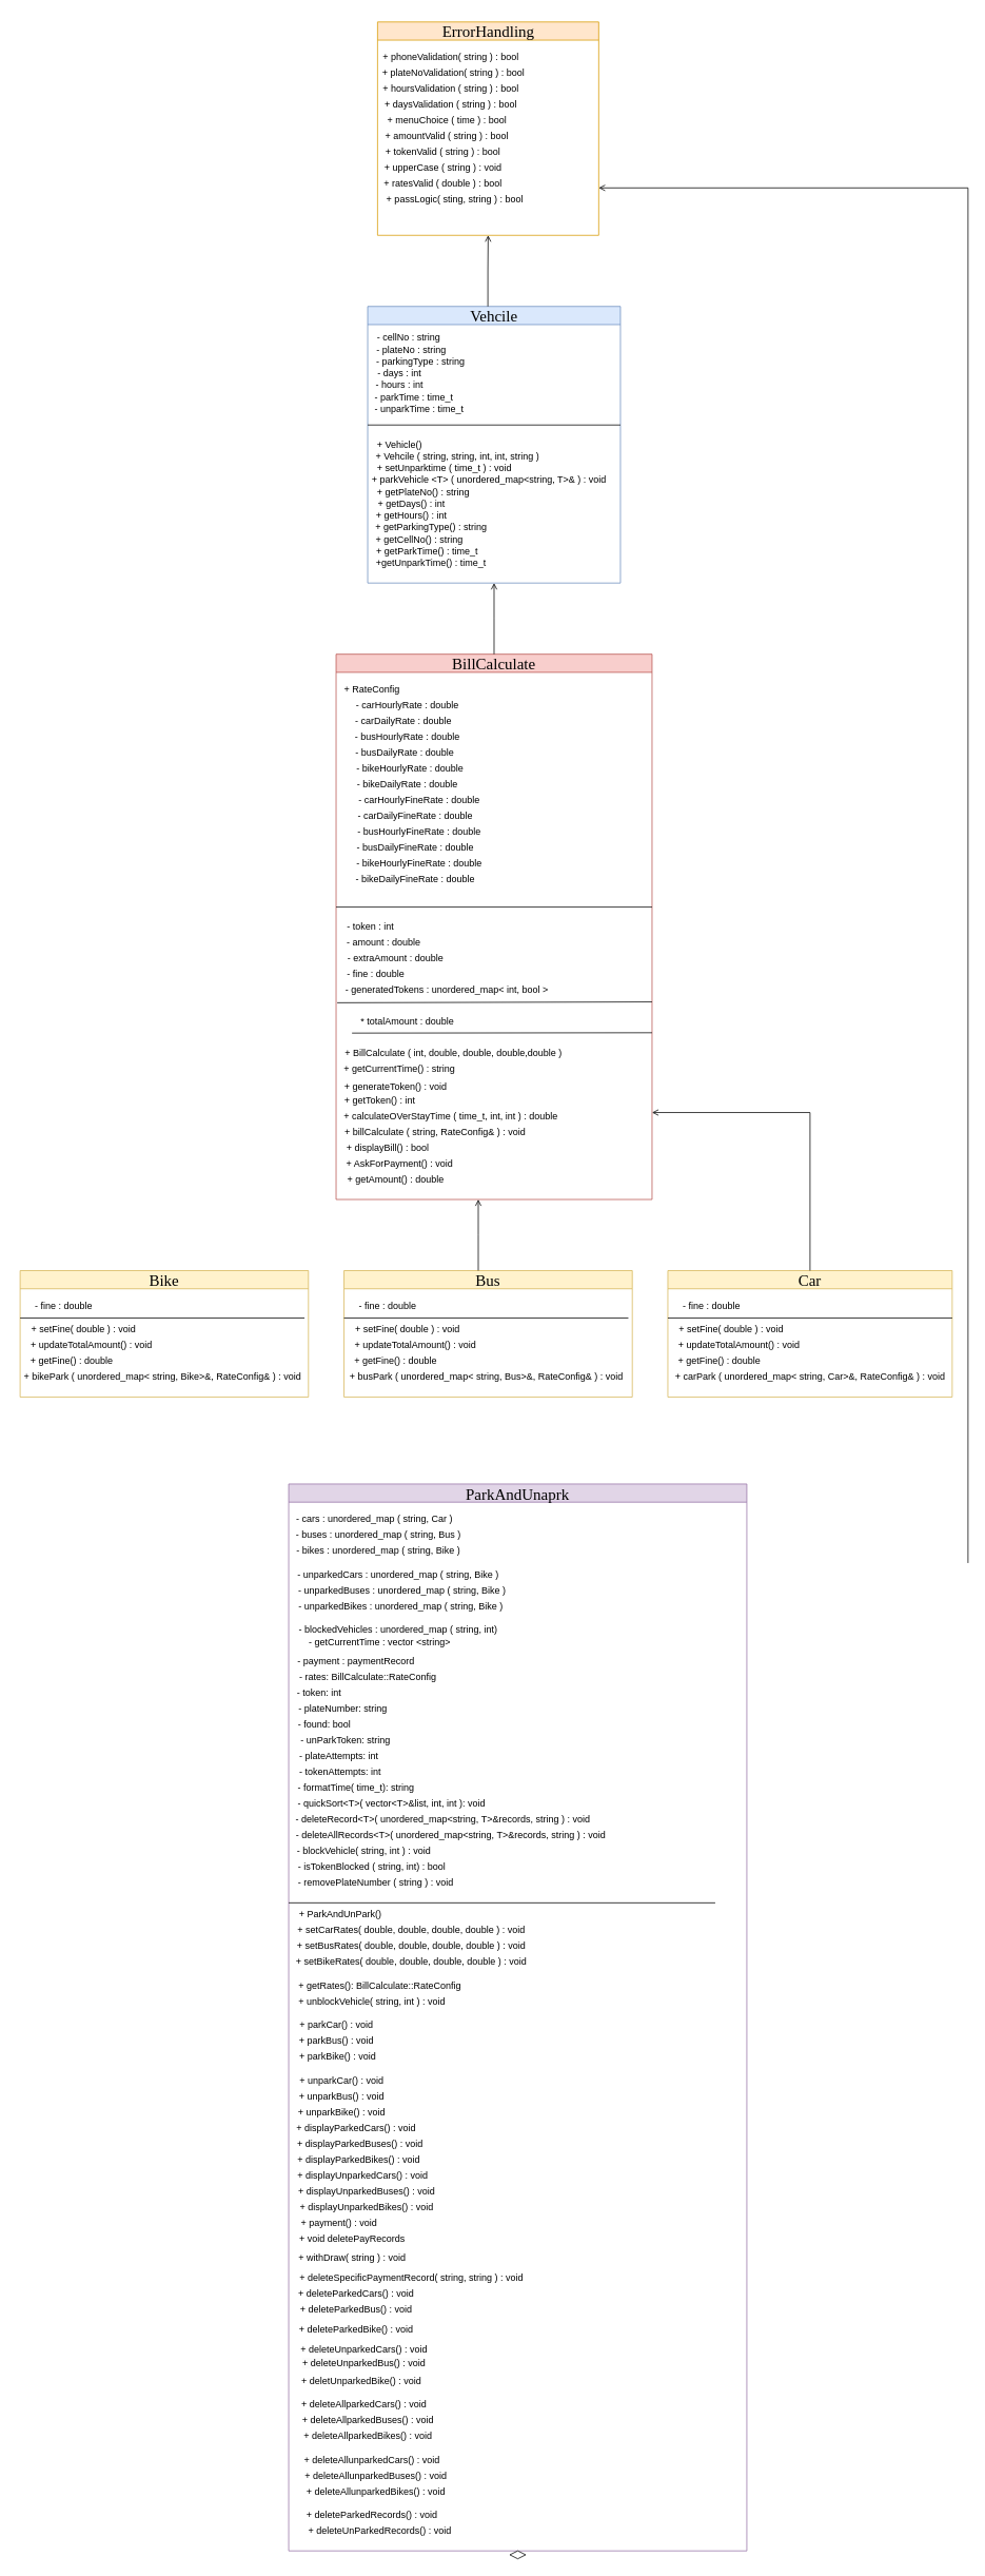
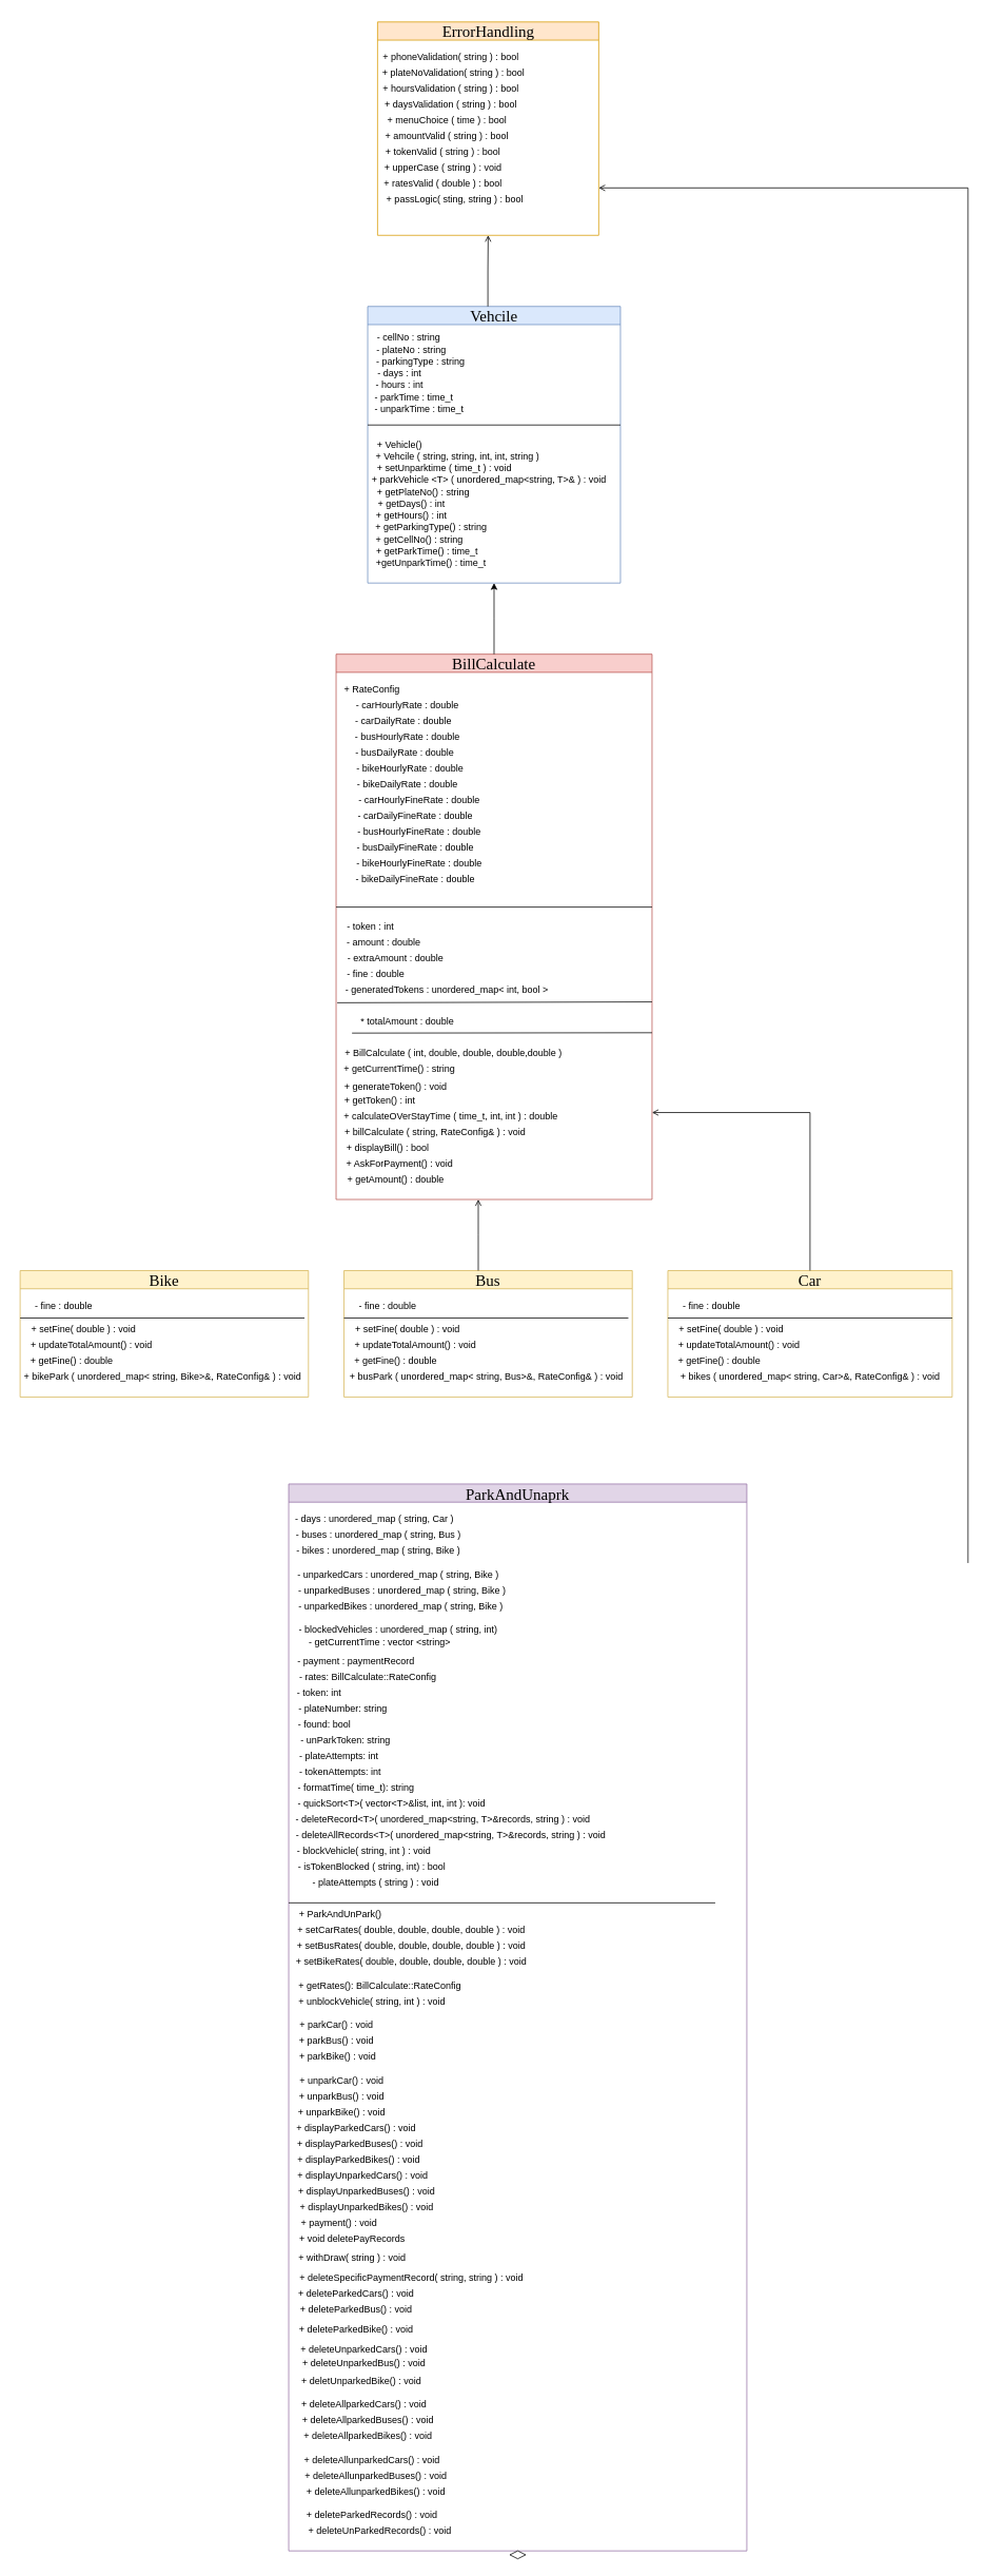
- <mxCell id="54" value="" style="endArrow=open;shadow=0;strokeWidth=1;rounded=0;endFill=1;edgeStyle=elbowEdgeStyle;elbow=vertical;entryX=0.5;entryY=1;entryDx=0;entryDy=0;" edge="1" parent="1" source="22" target="2"><mxGeometry x="0.5" y="41" relative="1" as="geometry"><mxPoint x="595" y="760.003" as="sourcePoint" /><mxPoint x="858" y="760.003" as="targetPoint" /><mxPoint x="-40" y="32" as="offset" /></mxGeometry></mxCell>
+ <mxCell id="54" value="" style="endArrow=classic;shadow=0;strokeWidth=1;rounded=0;endFill=1;edgeStyle=elbowEdgeStyle;elbow=vertical;entryX=0.5;entryY=1;entryDx=0;entryDy=0;" edge="1" parent="1" source="22" target="2"><mxGeometry x="0.5" y="41" relative="1" as="geometry"><mxPoint x="595" y="760.003" as="sourcePoint" /><mxPoint x="858" y="760.003" as="targetPoint" /><mxPoint x="-40" y="32" as="offset" /></mxGeometry></mxCell>
- <mxCell id="63" value="+ carPark ( unordered_map&amp;lt; string, Car&amp;gt;&amp;amp;, RateConfig&amp;amp; ) : void" style="text;html=1;align=center;verticalAlign=middle;resizable=0;points=[];autosize=1;strokeColor=none;fillColor=none;" vertex="1" parent="57"><mxGeometry x="-5" y="120" width="370" height="30" as="geometry" /></mxCell>
+ <mxCell id="63" value="+ bikes ( unordered_map&amp;lt; string, Car&amp;gt;&amp;amp;, RateConfig&amp;amp; ) : void" style="text;html=1;align=center;verticalAlign=middle;resizable=0;points=[];autosize=1;strokeColor=none;fillColor=none;" vertex="1" parent="57"><mxGeometry x="-5" y="120" width="370" height="30" as="geometry" /></mxCell>
- <mxCell id="99" value="- cars : unordered_map ( string, Car )&amp;nbsp;" style="text;html=1;align=center;verticalAlign=middle;resizable=0;points=[];autosize=1;strokeColor=none;fillColor=none;" vertex="1" parent="98"><mxGeometry y="30" width="220" height="30" as="geometry" /></mxCell>
+ <mxCell id="99" value="- days : unordered_map ( string, Car )&amp;nbsp;" style="text;html=1;align=center;verticalAlign=middle;resizable=0;points=[];autosize=1;strokeColor=none;fillColor=none;" vertex="1" parent="98"><mxGeometry y="30" width="220" height="30" as="geometry" /></mxCell>
- <mxCell id="121" value="- removePlateNumber ( string ) : void" style="text;html=1;align=center;verticalAlign=middle;resizable=0;points=[];autosize=1;strokeColor=none;fillColor=none;" vertex="1" parent="98"><mxGeometry y="490" width="220" height="30" as="geometry" /></mxCell>
+ <mxCell id="121" value="- plateAttempts ( string ) : void" style="text;html=1;align=center;verticalAlign=middle;resizable=0;points=[];autosize=1;strokeColor=none;fillColor=none;" vertex="1" parent="98"><mxGeometry y="490" width="220" height="30" as="geometry" /></mxCell>
